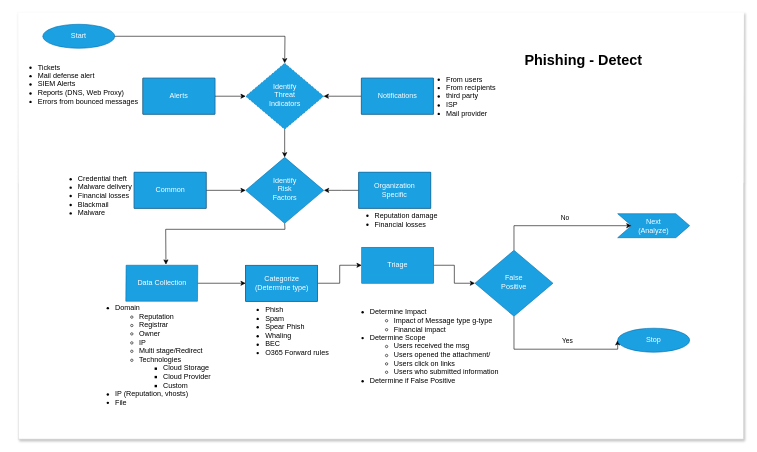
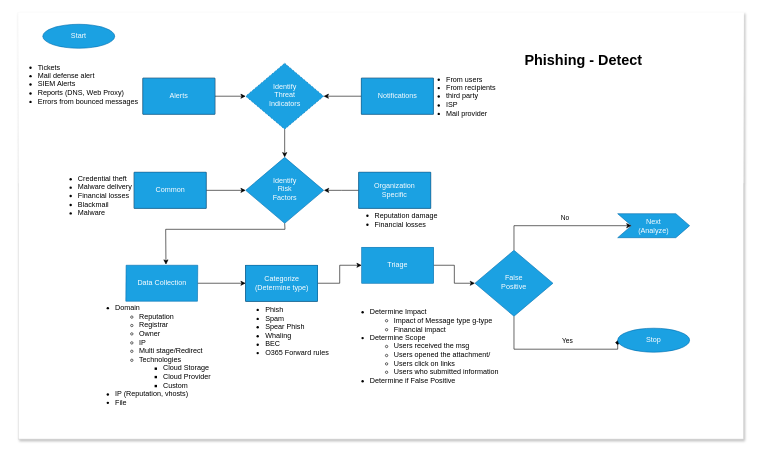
- <mxCell id="9" value="" style="endArrow=classic;html=1;entryX=0.5;entryY=0;entryDx=0;entryDy=0;exitX=1;exitY=0.5;exitDx=0;exitDy=0;rounded=0;" parent="1" source="3" target="31" edge="1"><mxGeometry width="50" height="50" relative="1" as="geometry"><mxPoint x="203" y="140" as="sourcePoint" /><mxPoint x="471" y="120" as="targetPoint" /><Array as="points"><mxPoint x="474" y="60" /></Array></mxGeometry></mxCell>
- <mxCell id="33" style="edgeStyle=orthogonalEdgeStyle;rounded=0;orthogonalLoop=1;jettySize=auto;html=1;exitX=0.5;exitY=1;exitDx=0;exitDy=0;entryX=0;entryY=0.5;entryDx=0;entryDy=0;" parent="1" source="37" target="38" edge="1"><mxGeometry relative="1" as="geometry"><Array as="points"><mxPoint x="856" y="582" /><mxPoint x="1029" y="582" /></Array></mxGeometry></mxCell>
+ <mxCell id="33" style="edgeStyle=orthogonalEdgeStyle;rounded=0;orthogonalLoop=1;jettySize=auto;html=1;exitX=0.5;exitY=1;exitDx=0;exitDy=0;entryX=0;entryY=0.5;entryDx=0;entryDy=0;endArrow=diamond;" parent="1" source="37" target="38" edge="1"><mxGeometry relative="1" as="geometry"><Array as="points"><mxPoint x="856" y="582" /><mxPoint x="1029" y="582" /></Array></mxGeometry></mxCell>
